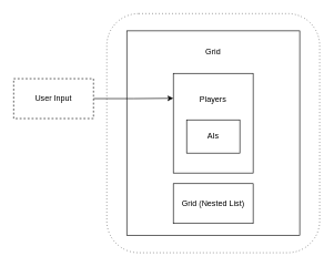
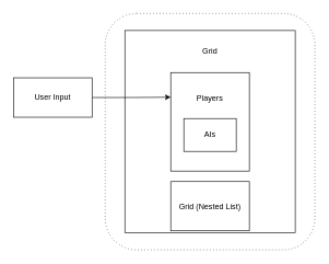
- <mxCell id="5" value="User Input" style="rounded=0;whiteSpace=wrap;html=1;dashed=1;" vertex="1" parent="1"><mxGeometry x="20" y="118" width="120" height="60" as="geometry" /></mxCell>
+ <mxCell id="5" value="User Input" style="rounded=0;whiteSpace=wrap;html=1;" vertex="1" parent="1"><mxGeometry x="20" y="118" width="120" height="60" as="geometry" /></mxCell>
- <mxCell id="8" value="Grid (Nested List)" style="rounded=0;whiteSpace=wrap;html=1;" vertex="1" parent="1"><mxGeometry x="260" y="276" width="120" height="60" as="geometry" /></mxCell>
+ <mxCell id="8" value="Grid (Nested List)" style="rounded=0;whiteSpace=wrap;html=1;" vertex="1" parent="1"><mxGeometry x="260" y="276" width="120" height="75" as="geometry" /></mxCell>
